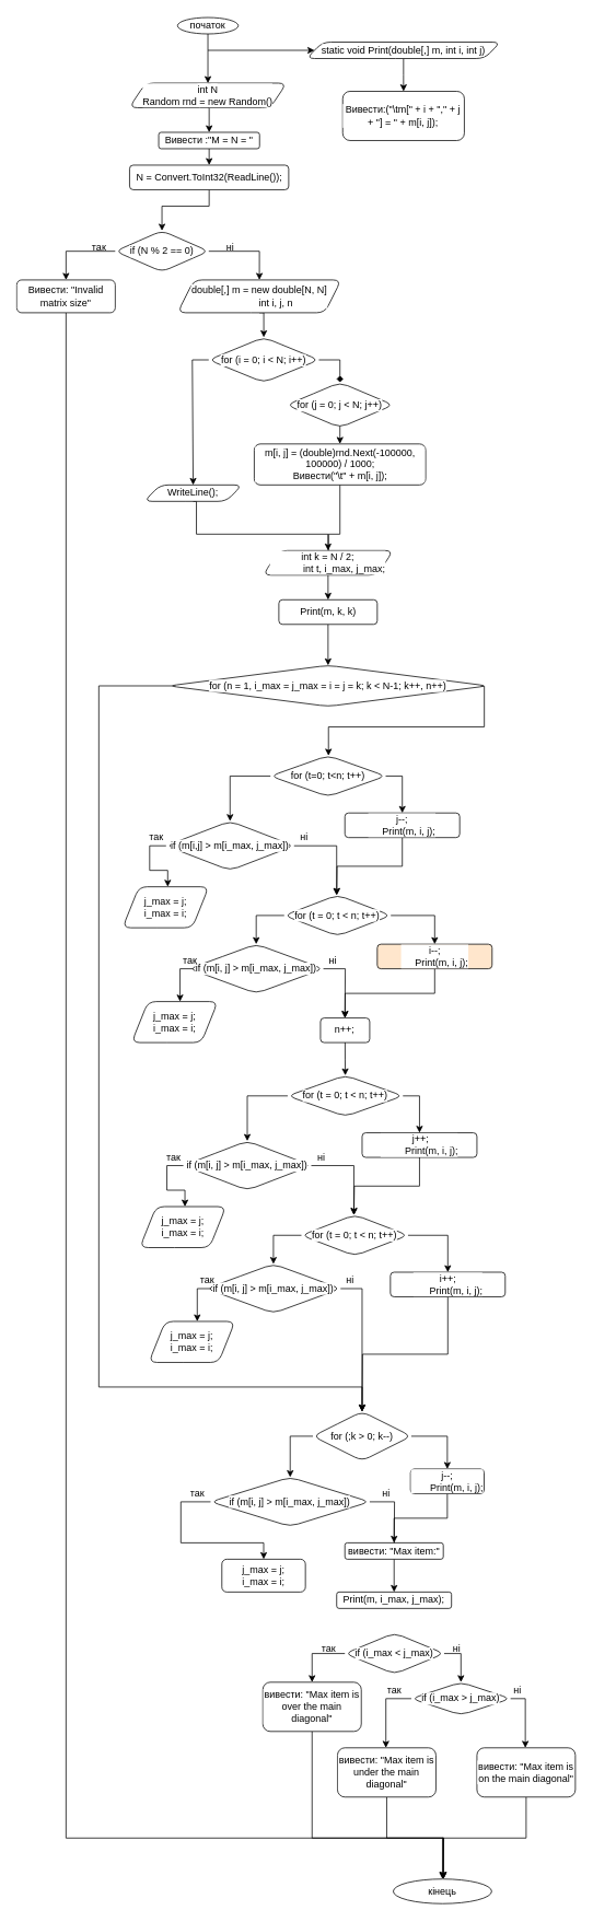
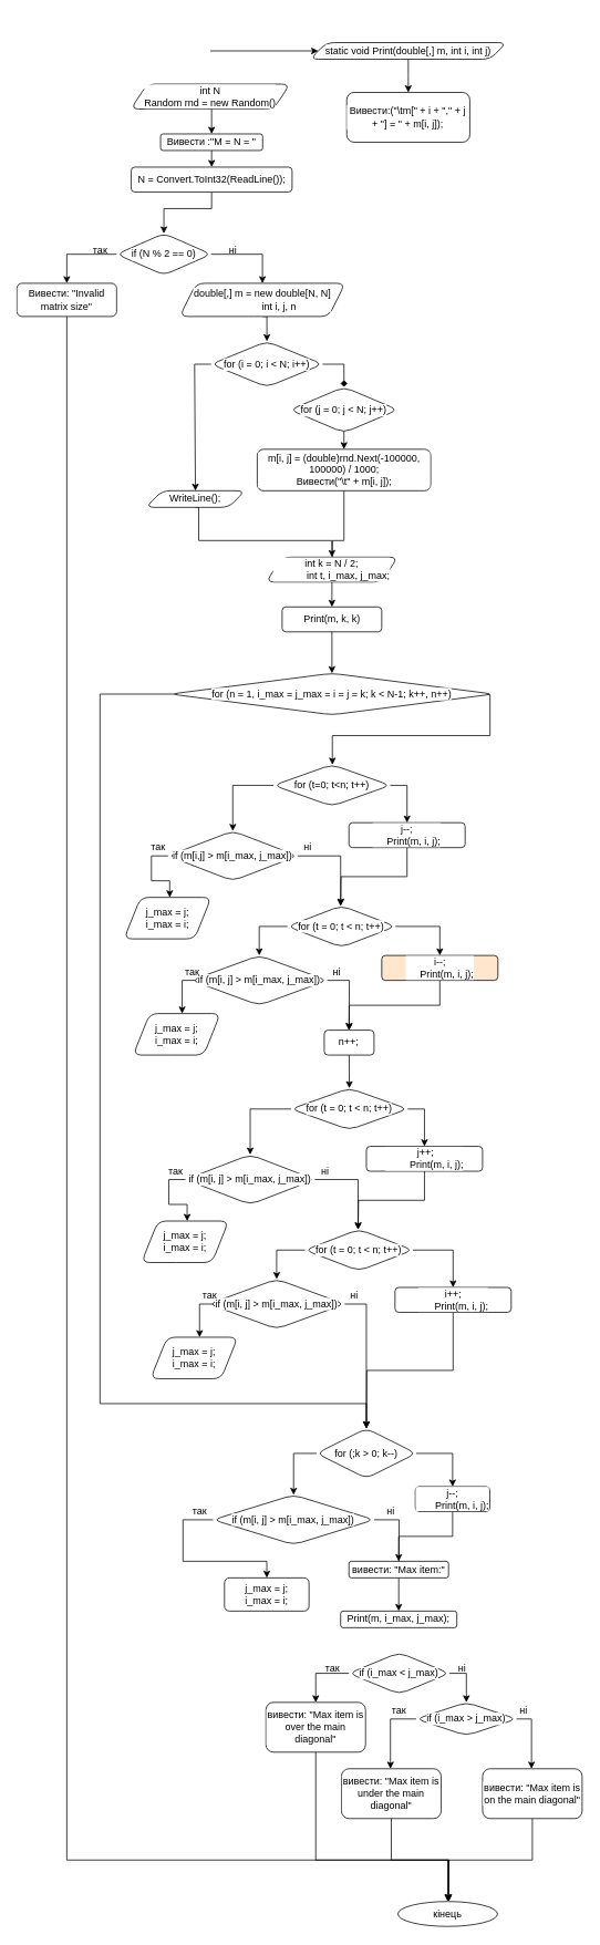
- <mxCell id="3" value="початок" style="ellipse;whiteSpace=wrap;html=1;" vertex="1" parent="1"><mxGeometry x="216" y="20" width="74" height="20" as="geometry" /></mxCell>
- <mxCell id="2" style="edgeStyle=orthogonalEdgeStyle;rounded=0;orthogonalLoop=1;jettySize=auto;html=1;exitX=0.5;exitY=1;exitDx=0;exitDy=0;entryX=0.5;entryY=0;entryDx=0;entryDy=0;" edge="1" parent="1" source="3" target="5"><mxGeometry relative="1" as="geometry"><mxPoint x="253.333" y="80" as="targetPoint" /></mxGeometry></mxCell>
